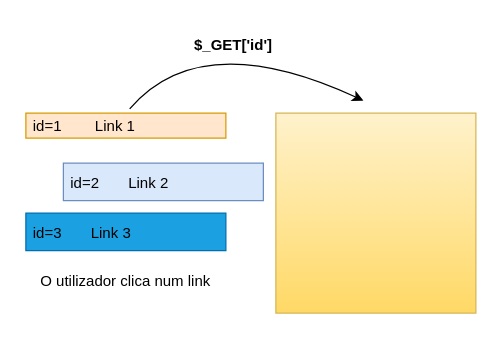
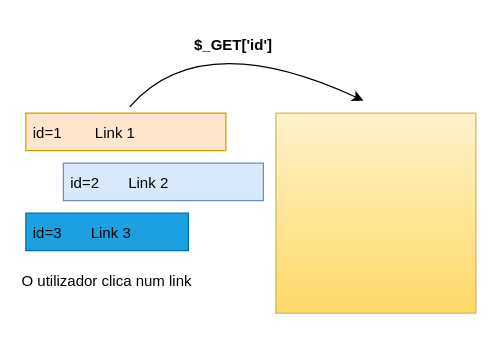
- <mxCell id="3" value="id=1        Link 1" style="text;strokeColor=#d79b00;fillColor=#ffe6cc;align=left;verticalAlign=middle;spacingLeft=4;spacingRight=4;overflow=hidden;points=[[0,0.5],[1,0.5]];portConstraint=eastwest;rotatable=0;" vertex="1" parent="1"><mxGeometry x="20" y="90" width="160" height="20" as="geometry" /></mxCell>
+ <mxCell id="3" value="id=1        Link 1" style="text;strokeColor=#d79b00;fillColor=#ffe6cc;align=left;verticalAlign=middle;spacingLeft=4;spacingRight=4;overflow=hidden;points=[[0,0.5],[1,0.5]];portConstraint=eastwest;rotatable=0;" vertex="1" parent="1"><mxGeometry x="20" y="90" width="160" height="30" as="geometry" /></mxCell>
- <mxCell id="5" value="id=3       Link 3" style="text;strokeColor=#006EAF;fillColor=#1ba1e2;align=left;verticalAlign=middle;spacingLeft=4;spacingRight=4;overflow=hidden;points=[[0,0.5],[1,0.5]];portConstraint=eastwest;rotatable=0;fontColor=#000000;" vertex="1" parent="1"><mxGeometry x="20" y="170" width="160" height="30" as="geometry" /></mxCell>
+ <mxCell id="5" value="id=3       Link 3" style="text;strokeColor=#006EAF;fillColor=#1ba1e2;align=left;verticalAlign=middle;spacingLeft=4;spacingRight=4;overflow=hidden;points=[[0,0.5],[1,0.5]];portConstraint=eastwest;rotatable=0;fontColor=#000000;" vertex="1" parent="1"><mxGeometry x="20" y="170" width="130" height="30" as="geometry" /></mxCell>
- <mxCell id="8" value="O utilizador clica num link" style="text;html=1;align=center;verticalAlign=middle;whiteSpace=wrap;rounded=0;fillColor=none;" vertex="1" parent="1"><mxGeometry x="20" y="210" width="160" height="30" as="geometry" /></mxCell>
+ <mxCell id="8" value="O utilizador clica num link" style="text;html=1;align=center;verticalAlign=middle;whiteSpace=wrap;rounded=0;fillColor=none;" vertex="1" parent="1"><mxGeometry x="5" y="210" width="160" height="30" as="geometry" /></mxCell>
